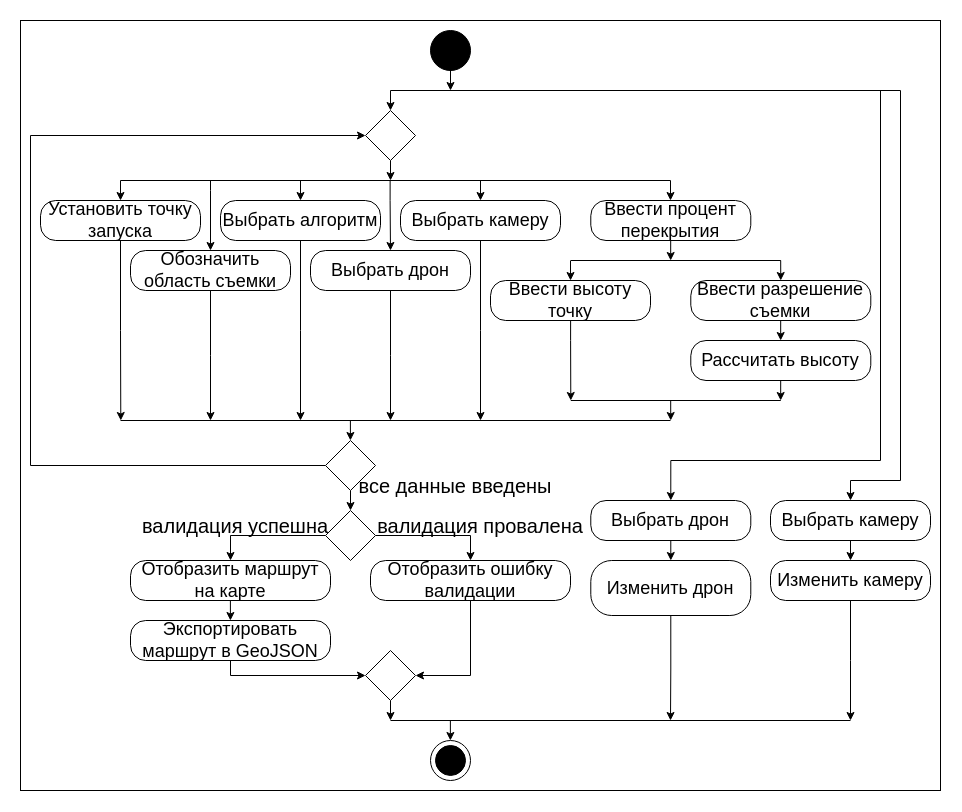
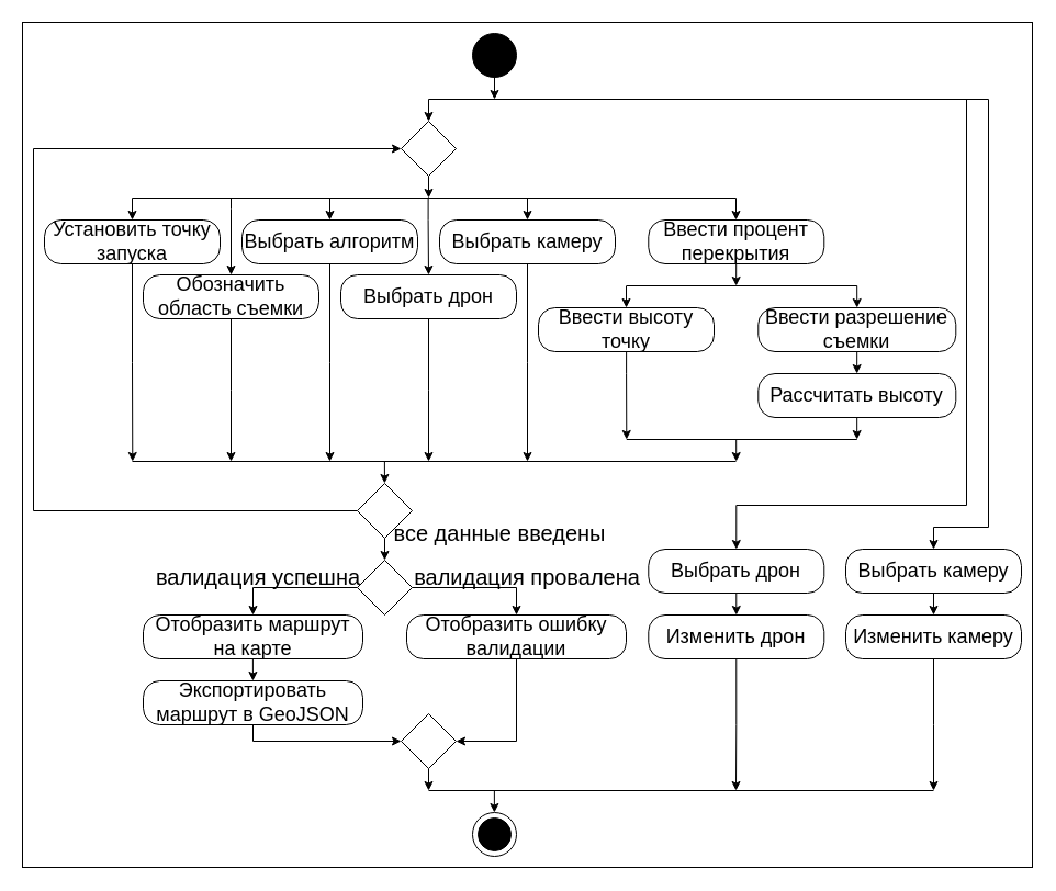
- <mxCell id="63" value="&lt;font style=&quot;font-size: 18px;&quot;&gt;Изменить дрон&lt;/font&gt;" style="rounded=1;whiteSpace=wrap;html=1;imageWidth=24;arcSize=38;" vertex="1" parent="1"><mxGeometry x="590.29" y="560" width="160" height="55" as="geometry" /></mxCell>
+ <mxCell id="63" value="&lt;font style=&quot;font-size: 18px;&quot;&gt;Изменить дрон&lt;/font&gt;" style="rounded=1;whiteSpace=wrap;html=1;imageWidth=24;arcSize=38;" vertex="1" parent="1"><mxGeometry x="590.29" y="560" width="160" height="40" as="geometry" /></mxCell>
